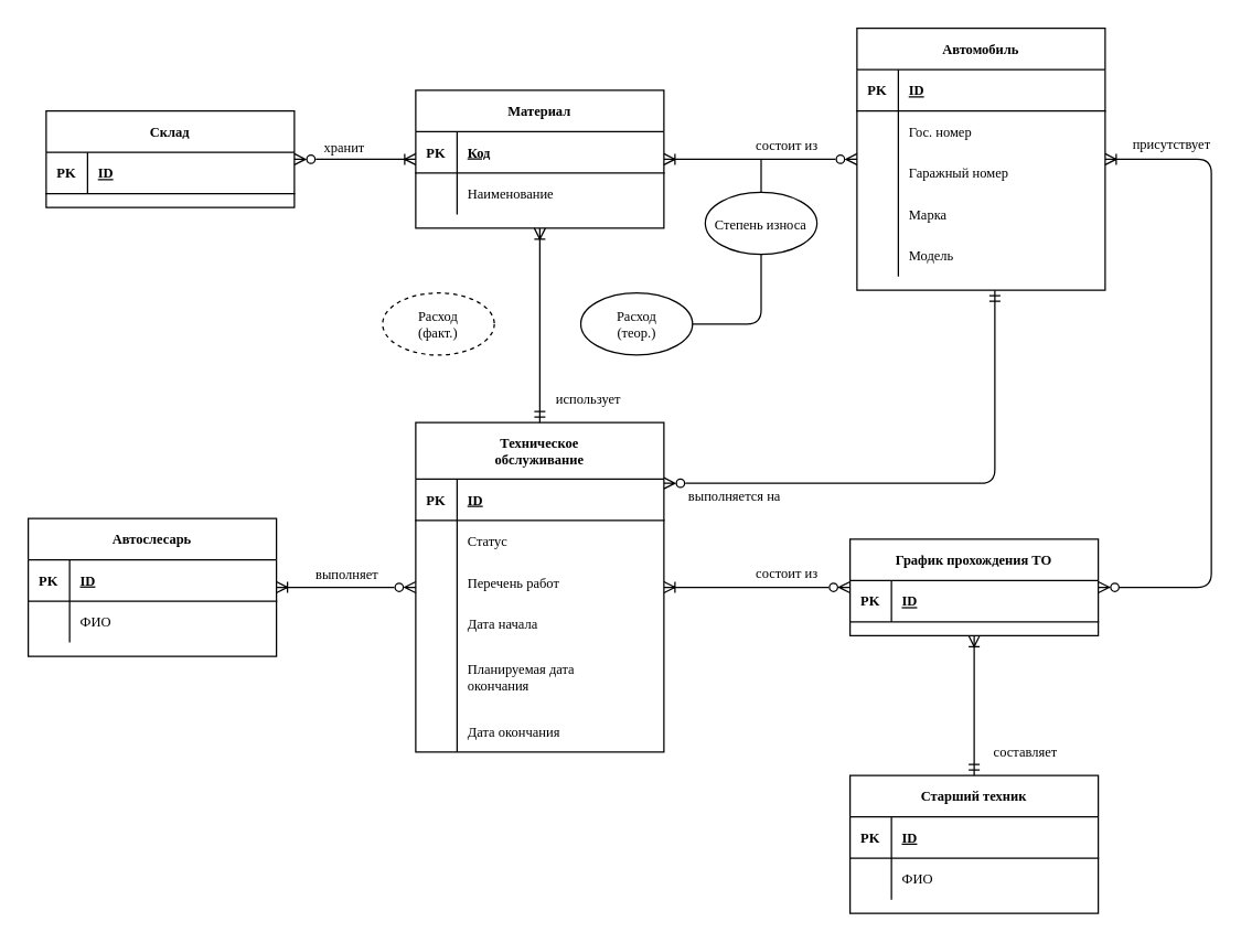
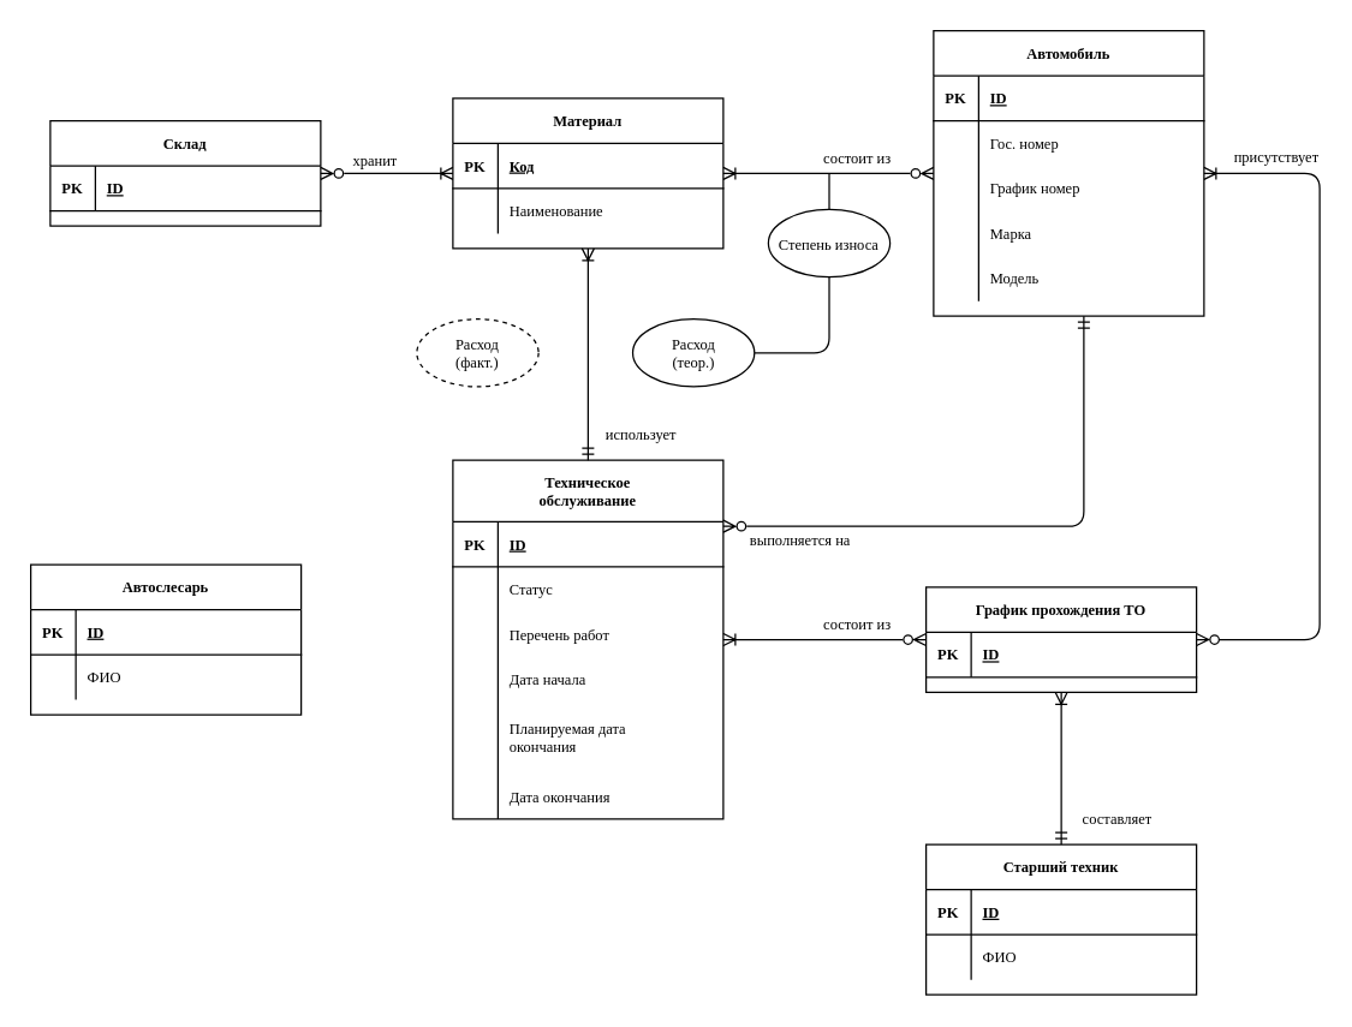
- <mxCell id="30" value="Гаражный номер" style="shape=partialRectangle;connectable=0;fillColor=none;top=0;left=0;bottom=0;right=0;align=left;spacingLeft=6;overflow=hidden;fontFamily=Roboto Mono;fontSource=https%3A%2F%2Ffonts.googleapis.com%2Fcss%3Ffamily%3DRoboto%2BMono;fontSize=10;labelBackgroundColor=none;" parent="28" vertex="1"><mxGeometry x="30" width="150" height="30" as="geometry"><mxRectangle width="150" height="30" as="alternateBounds" /></mxGeometry></mxCell>
+ <mxCell id="30" value="График номер" style="shape=partialRectangle;connectable=0;fillColor=none;top=0;left=0;bottom=0;right=0;align=left;spacingLeft=6;overflow=hidden;fontFamily=Roboto Mono;fontSource=https%3A%2F%2Ffonts.googleapis.com%2Fcss%3Ffamily%3DRoboto%2BMono;fontSize=10;labelBackgroundColor=none;" parent="28" vertex="1"><mxGeometry x="30" width="150" height="30" as="geometry"><mxRectangle width="150" height="30" as="alternateBounds" /></mxGeometry></mxCell>
- <mxCell id="37" style="edgeStyle=orthogonalEdgeStyle;curved=0;rounded=1;sketch=0;orthogonalLoop=1;jettySize=auto;html=1;endArrow=ERoneToMany;endFill=0;startArrow=ERzeroToMany;startFill=0;fontFamily=Roboto Mono;fontSource=https%3A%2F%2Ffonts.googleapis.com%2Fcss%3Ffamily%3DRoboto%2BMono;fontSize=10;labelBackgroundColor=none;" parent="1" source="2" target="43" edge="1"><mxGeometry relative="1" as="geometry" /></mxCell>
- <mxCell id="38" value="выполняет" style="edgeLabel;html=1;align=center;verticalAlign=middle;resizable=0;points=[];fontFamily=Roboto Mono;fontSource=https%3A%2F%2Ffonts.googleapis.com%2Fcss%3Ffamily%3DRoboto%2BMono;fontSize=10;labelBackgroundColor=none;" parent="37" vertex="1" connectable="0"><mxGeometry x="0.257" y="-3" relative="1" as="geometry"><mxPoint x="12" y="-7" as="offset" /></mxGeometry></mxCell>
